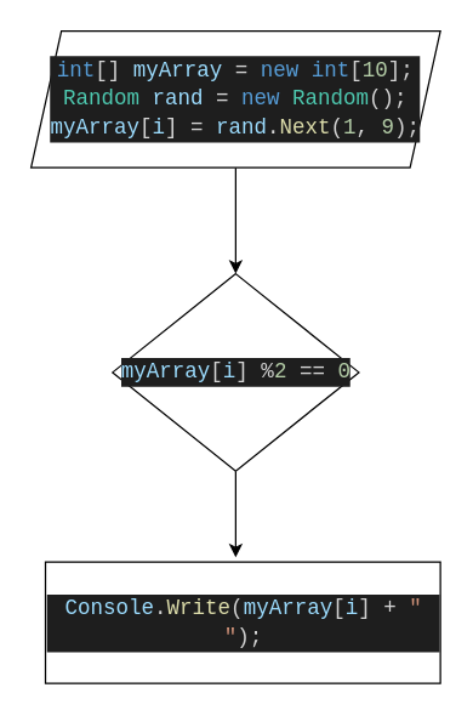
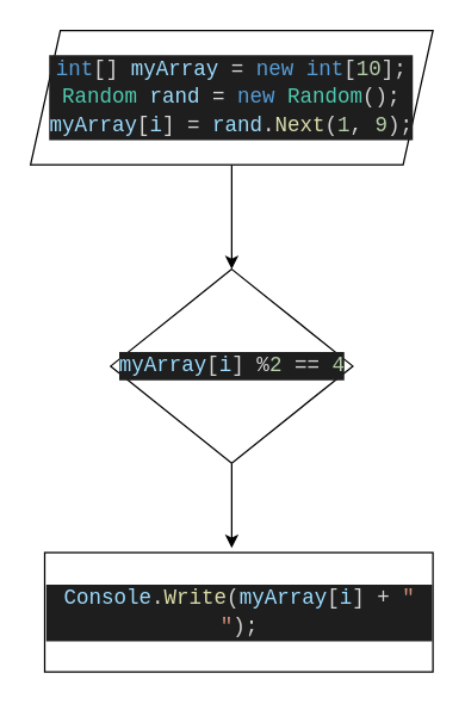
- <mxCell id="5" value="&lt;div style=&quot;color: rgb(212 , 212 , 212) ; background-color: rgb(30 , 30 , 30) ; font-family: &amp;#34;consolas&amp;#34; , &amp;#34;courier new&amp;#34; , monospace ; font-size: 14px ; line-height: 19px&quot;&gt;&lt;span style=&quot;color: #9cdcfe&quot;&gt;myArray&lt;/span&gt;[&lt;span style=&quot;color: #9cdcfe&quot;&gt;i&lt;/span&gt;] %&lt;span style=&quot;color: #b5cea8&quot;&gt;2&lt;/span&gt; == &lt;span style=&quot;color: #b5cea8&quot;&gt;0&lt;/span&gt;&lt;/div&gt;" style="rhombus;whiteSpace=wrap;html=1;" vertex="1" parent="1"><mxGeometry x="73.75" y="180" width="162.5" height="130" as="geometry" /></mxCell>
+ <mxCell id="5" value="&lt;div style=&quot;color: rgb(212 , 212 , 212) ; background-color: rgb(30 , 30 , 30) ; font-family: &amp;#34;consolas&amp;#34; , &amp;#34;courier new&amp;#34; , monospace ; font-size: 14px ; line-height: 19px&quot;&gt;&lt;span style=&quot;color: #9cdcfe&quot;&gt;myArray&lt;/span&gt;[&lt;span style=&quot;color: #9cdcfe&quot;&gt;i&lt;/span&gt;] %&lt;span style=&quot;color: #b5cea8&quot;&gt;2&lt;/span&gt; == &lt;span style=&quot;color: #b5cea8&quot;&gt;4&lt;/span&gt;&lt;/div&gt;" style="rhombus;whiteSpace=wrap;html=1;" vertex="1" parent="1"><mxGeometry x="73.75" y="180" width="162.5" height="130" as="geometry" /></mxCell>
